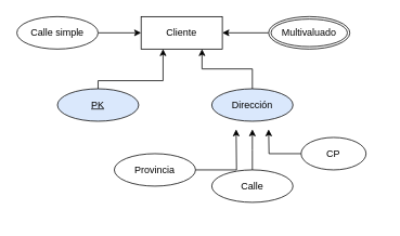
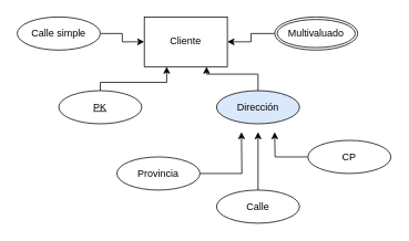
- <mxCell id="2" value="Cliente" style="whiteSpace=wrap;html=1;align=center;" vertex="1" parent="1"><mxGeometry x="173" y="20" width="100" height="40" as="geometry" /></mxCell>
+ <mxCell id="2" value="Cliente" style="whiteSpace=wrap;html=1;align=center;" vertex="1" parent="1"><mxGeometry x="173" y="20" width="100" height="60" as="geometry" /></mxCell>
- <mxCell id="8" value="PK" style="ellipse;whiteSpace=wrap;html=1;align=center;fontStyle=4;fillColor=#dae8fc;" vertex="1" parent="1"><mxGeometry x="70" y="109" width="100" height="40" as="geometry" /></mxCell>
+ <mxCell id="8" value="PK" style="ellipse;whiteSpace=wrap;html=1;align=center;fontStyle=4;" vertex="1" parent="1"><mxGeometry x="70" y="109" width="100" height="40" as="geometry" /></mxCell>
- <mxCell id="16" value="CP" style="ellipse;whiteSpace=wrap;html=1;align=center;" vertex="1" parent="1"><mxGeometry x="370" y="169" width="80" height="40" as="geometry" /></mxCell>
+ <mxCell id="16" value="CP" style="ellipse;whiteSpace=wrap;html=1;align=center;" vertex="1" parent="1"><mxGeometry x="370" y="169" width="100" height="40" as="geometry" /></mxCell>
- <mxCell id="12" value="Calle" style="ellipse;whiteSpace=wrap;html=1;align=center;" vertex="1" parent="1"><mxGeometry x="260" y="209" width="100" height="40" as="geometry" /></mxCell>
+ <mxCell id="12" value="Calle" style="ellipse;whiteSpace=wrap;html=1;align=center;" vertex="1" parent="1"><mxGeometry x="260" y="229" width="100" height="40" as="geometry" /></mxCell>
